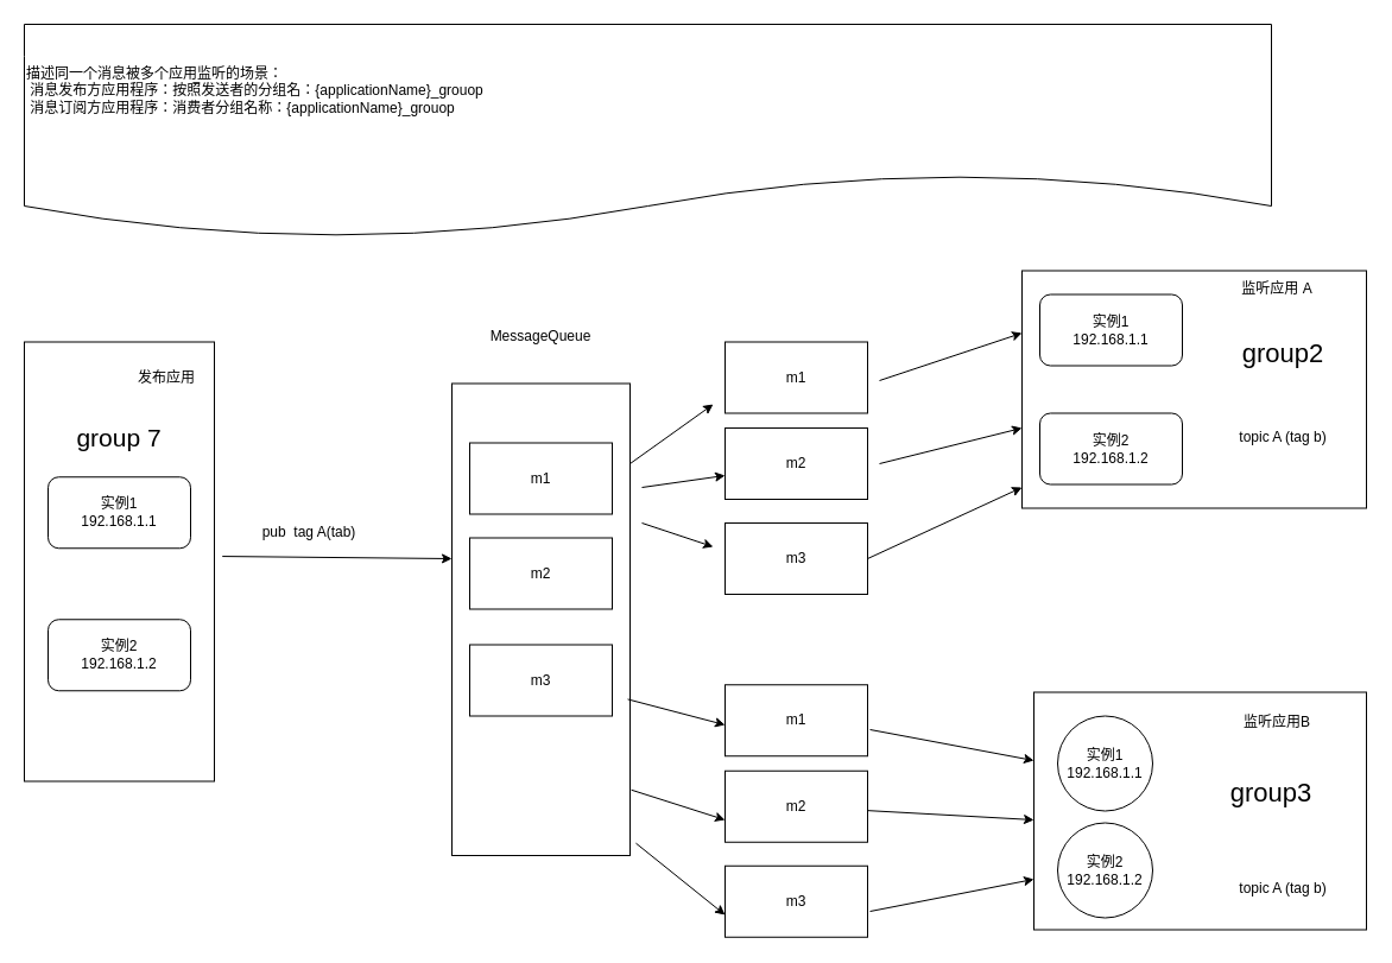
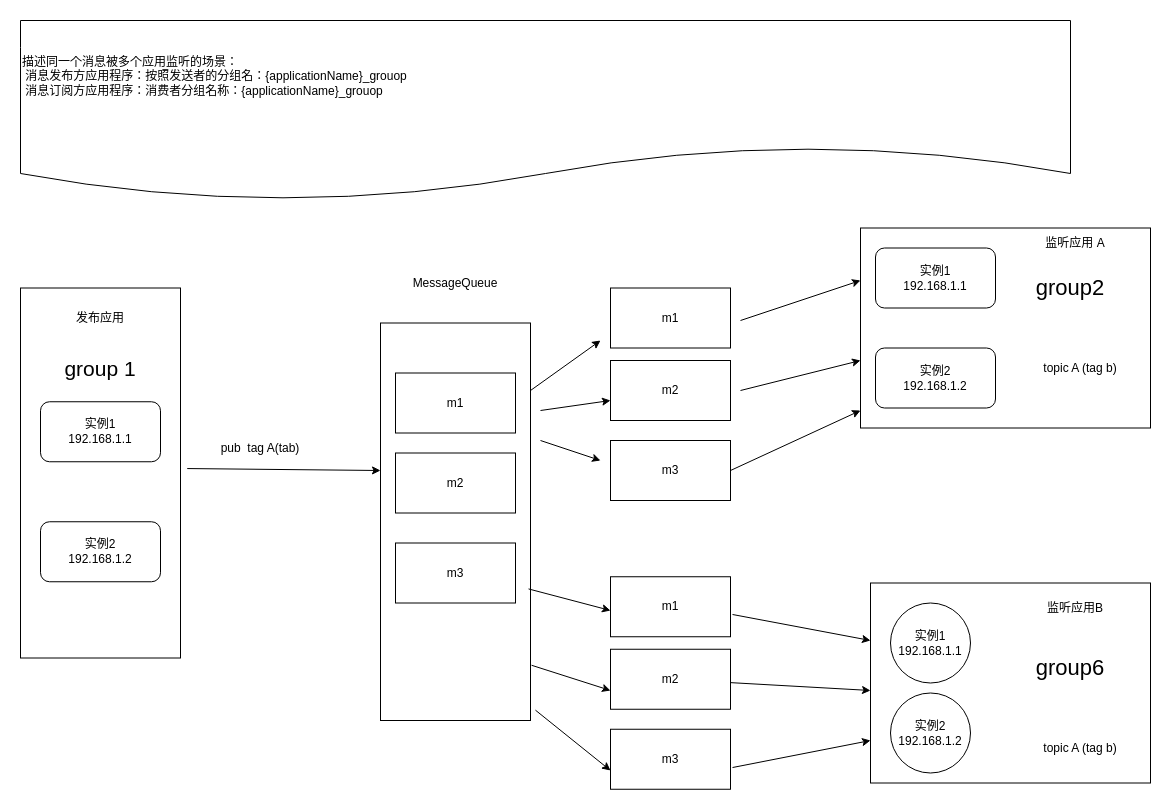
- <mxCell id="16" value="&lt;font style=&quot;font-size: 22px;&quot;&gt;group2&lt;/font&gt;" style="text;html=1;strokeColor=none;fillColor=none;align=center;verticalAlign=middle;whiteSpace=wrap;rounded=0;" vertex="1" parent="1"><mxGeometry x="1030" y="267.5" width="100" height="60" as="geometry" /></mxCell>
+ <mxCell id="16" value="&lt;font style=&quot;font-size: 22px;&quot;&gt;group2&lt;/font&gt;" style="text;html=1;strokeColor=none;fillColor=none;align=center;verticalAlign=middle;whiteSpace=wrap;rounded=0;" vertex="1" parent="1"><mxGeometry x="1020" y="257.5" width="100" height="60" as="geometry" /></mxCell>
- <mxCell id="7" value="发布应用" style="text;html=1;strokeColor=none;fillColor=none;align=center;verticalAlign=middle;whiteSpace=wrap;rounded=0;" vertex="1" parent="1"><mxGeometry x="110" y="302.5" width="60" height="30" as="geometry" /></mxCell>
+ <mxCell id="7" value="发布应用" style="text;html=1;strokeColor=none;fillColor=none;align=center;verticalAlign=middle;whiteSpace=wrap;rounded=0;" vertex="1" parent="1"><mxGeometry x="70" y="302.5" width="60" height="30" as="geometry" /></mxCell>
- <mxCell id="40" value="&lt;font style=&quot;font-size: 21px;&quot;&gt;group 7&lt;/font&gt;" style="text;html=1;strokeColor=none;fillColor=none;align=center;verticalAlign=middle;whiteSpace=wrap;rounded=0;" vertex="1" parent="1"><mxGeometry x="55" y="352.5" width="90" height="30" as="geometry" /></mxCell>
+ <mxCell id="40" value="&lt;font style=&quot;font-size: 21px;&quot;&gt;group 1&lt;/font&gt;" style="text;html=1;strokeColor=none;fillColor=none;align=center;verticalAlign=middle;whiteSpace=wrap;rounded=0;" vertex="1" parent="1"><mxGeometry x="55" y="352.5" width="90" height="30" as="geometry" /></mxCell>
- <mxCell id="18" value="&lt;font style=&quot;font-size: 22px;&quot;&gt;group3&lt;/font&gt;" style="text;html=1;strokeColor=none;fillColor=none;align=center;verticalAlign=middle;whiteSpace=wrap;rounded=0;" vertex="1" parent="1"><mxGeometry x="1020" y="637.5" width="100" height="60" as="geometry" /></mxCell>
+ <mxCell id="18" value="&lt;font style=&quot;font-size: 22px;&quot;&gt;group6&lt;/font&gt;" style="text;html=1;strokeColor=none;fillColor=none;align=center;verticalAlign=middle;whiteSpace=wrap;rounded=0;" vertex="1" parent="1"><mxGeometry x="1020" y="637.5" width="100" height="60" as="geometry" /></mxCell>
